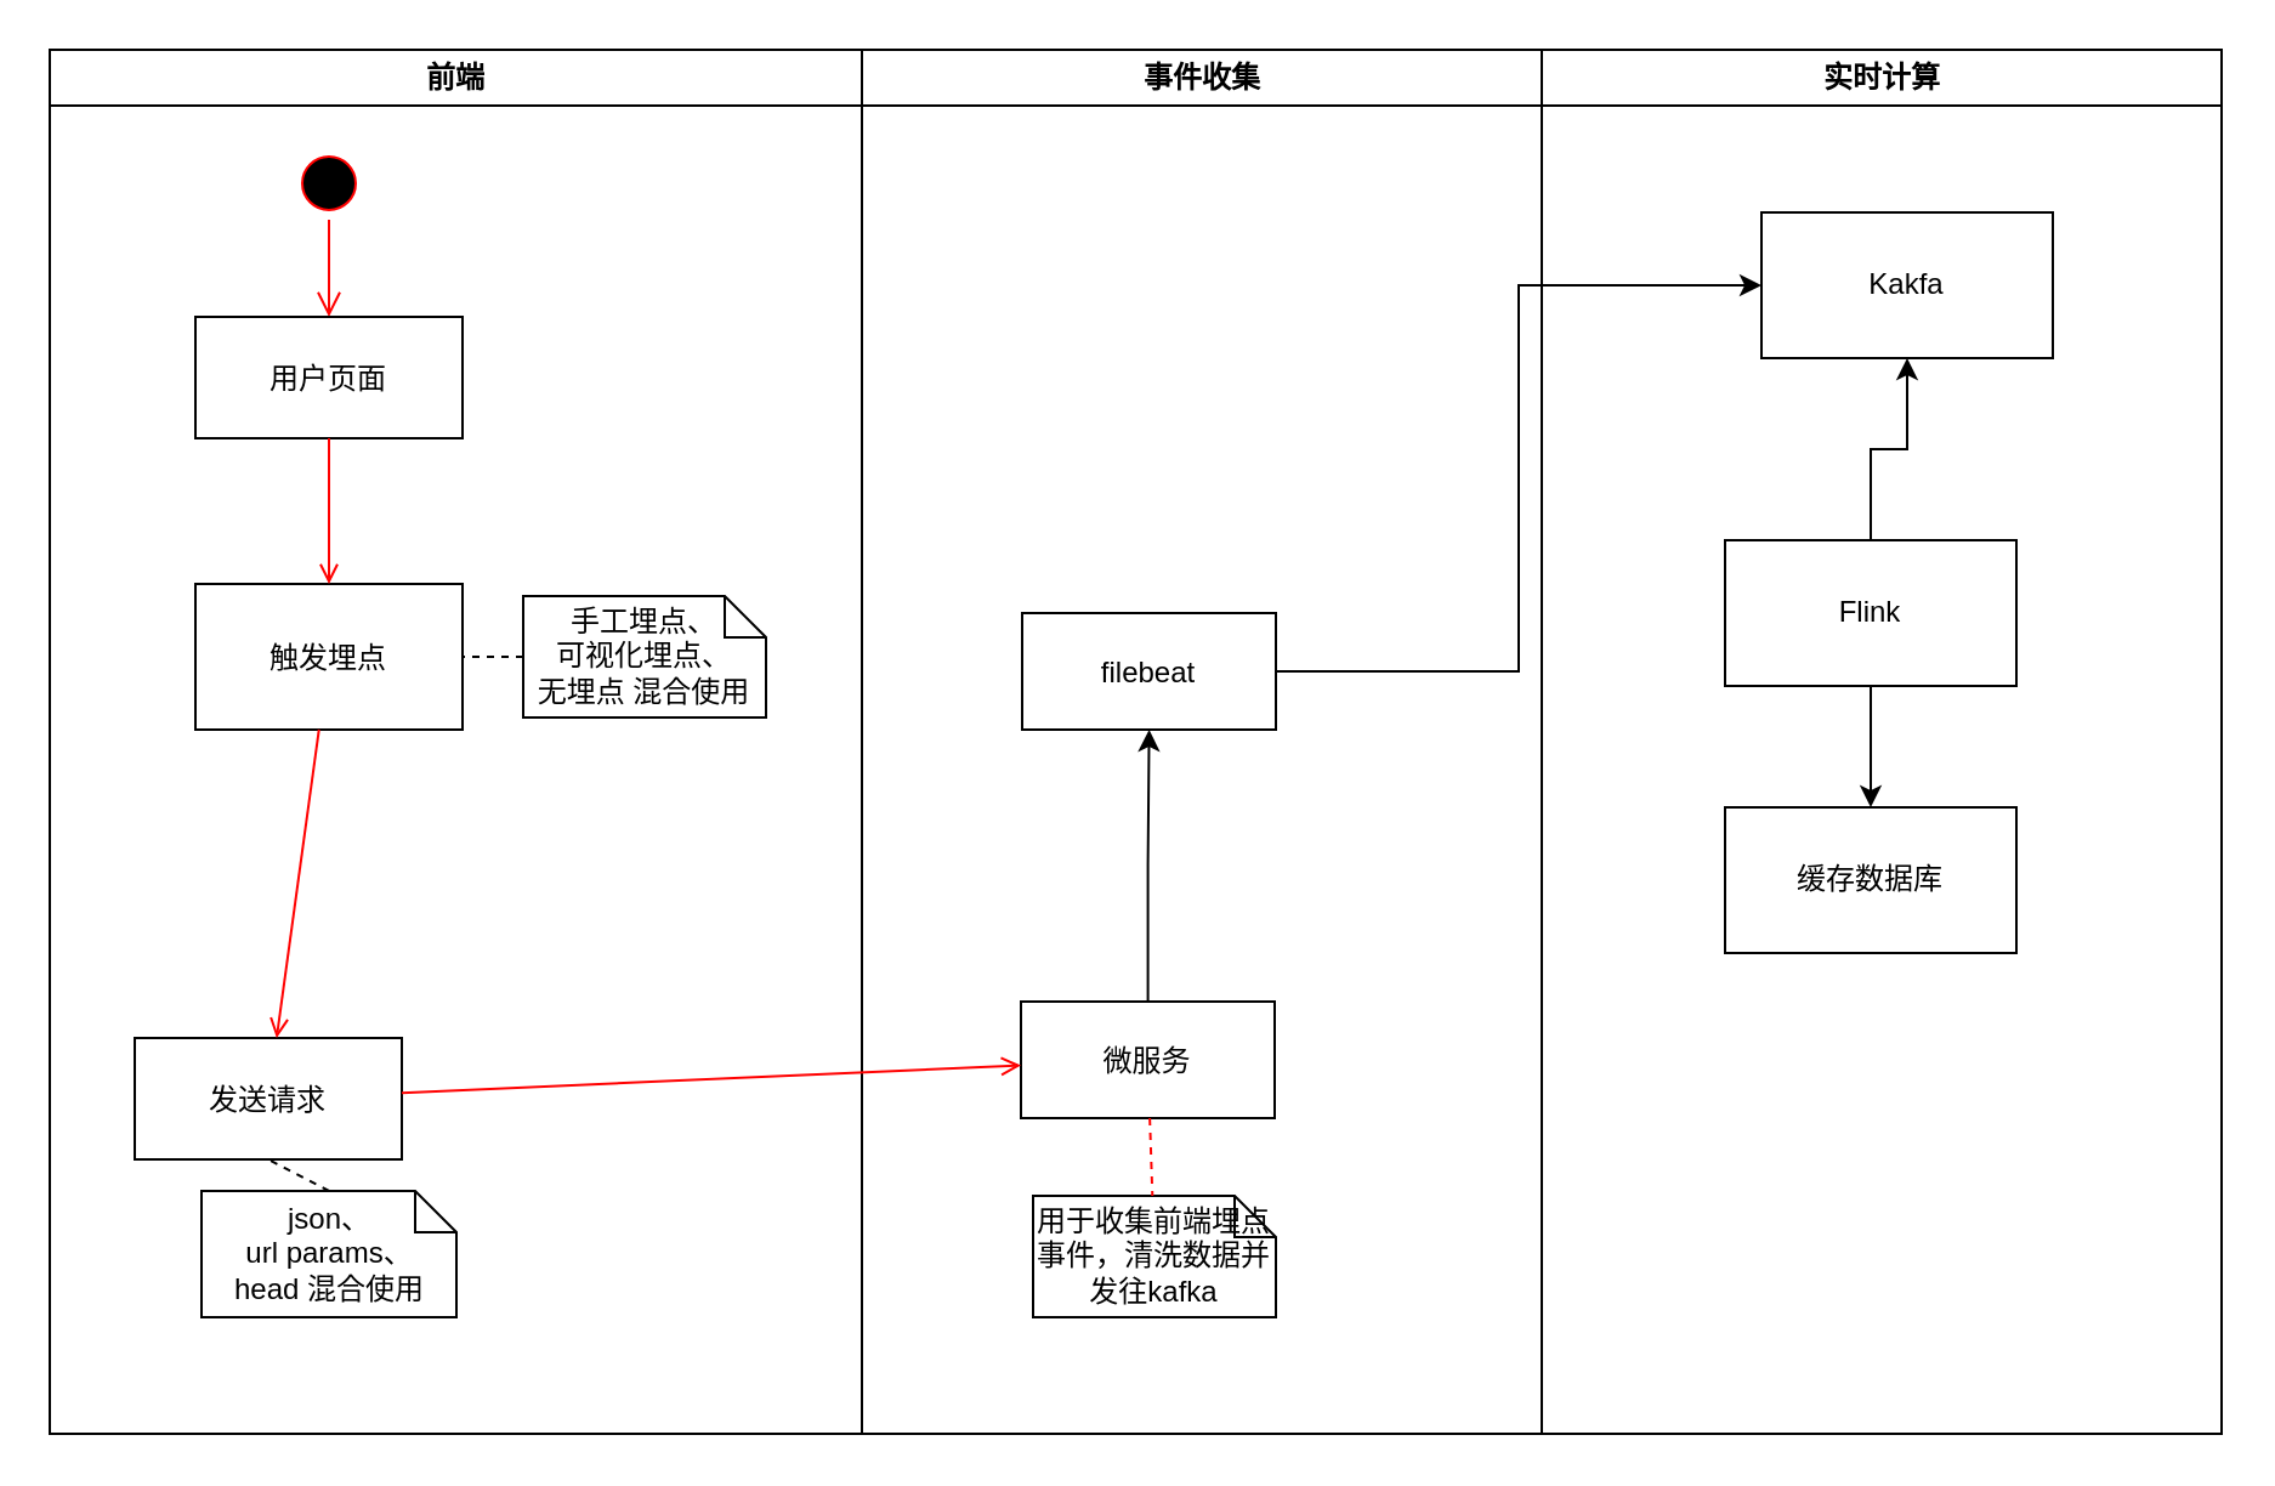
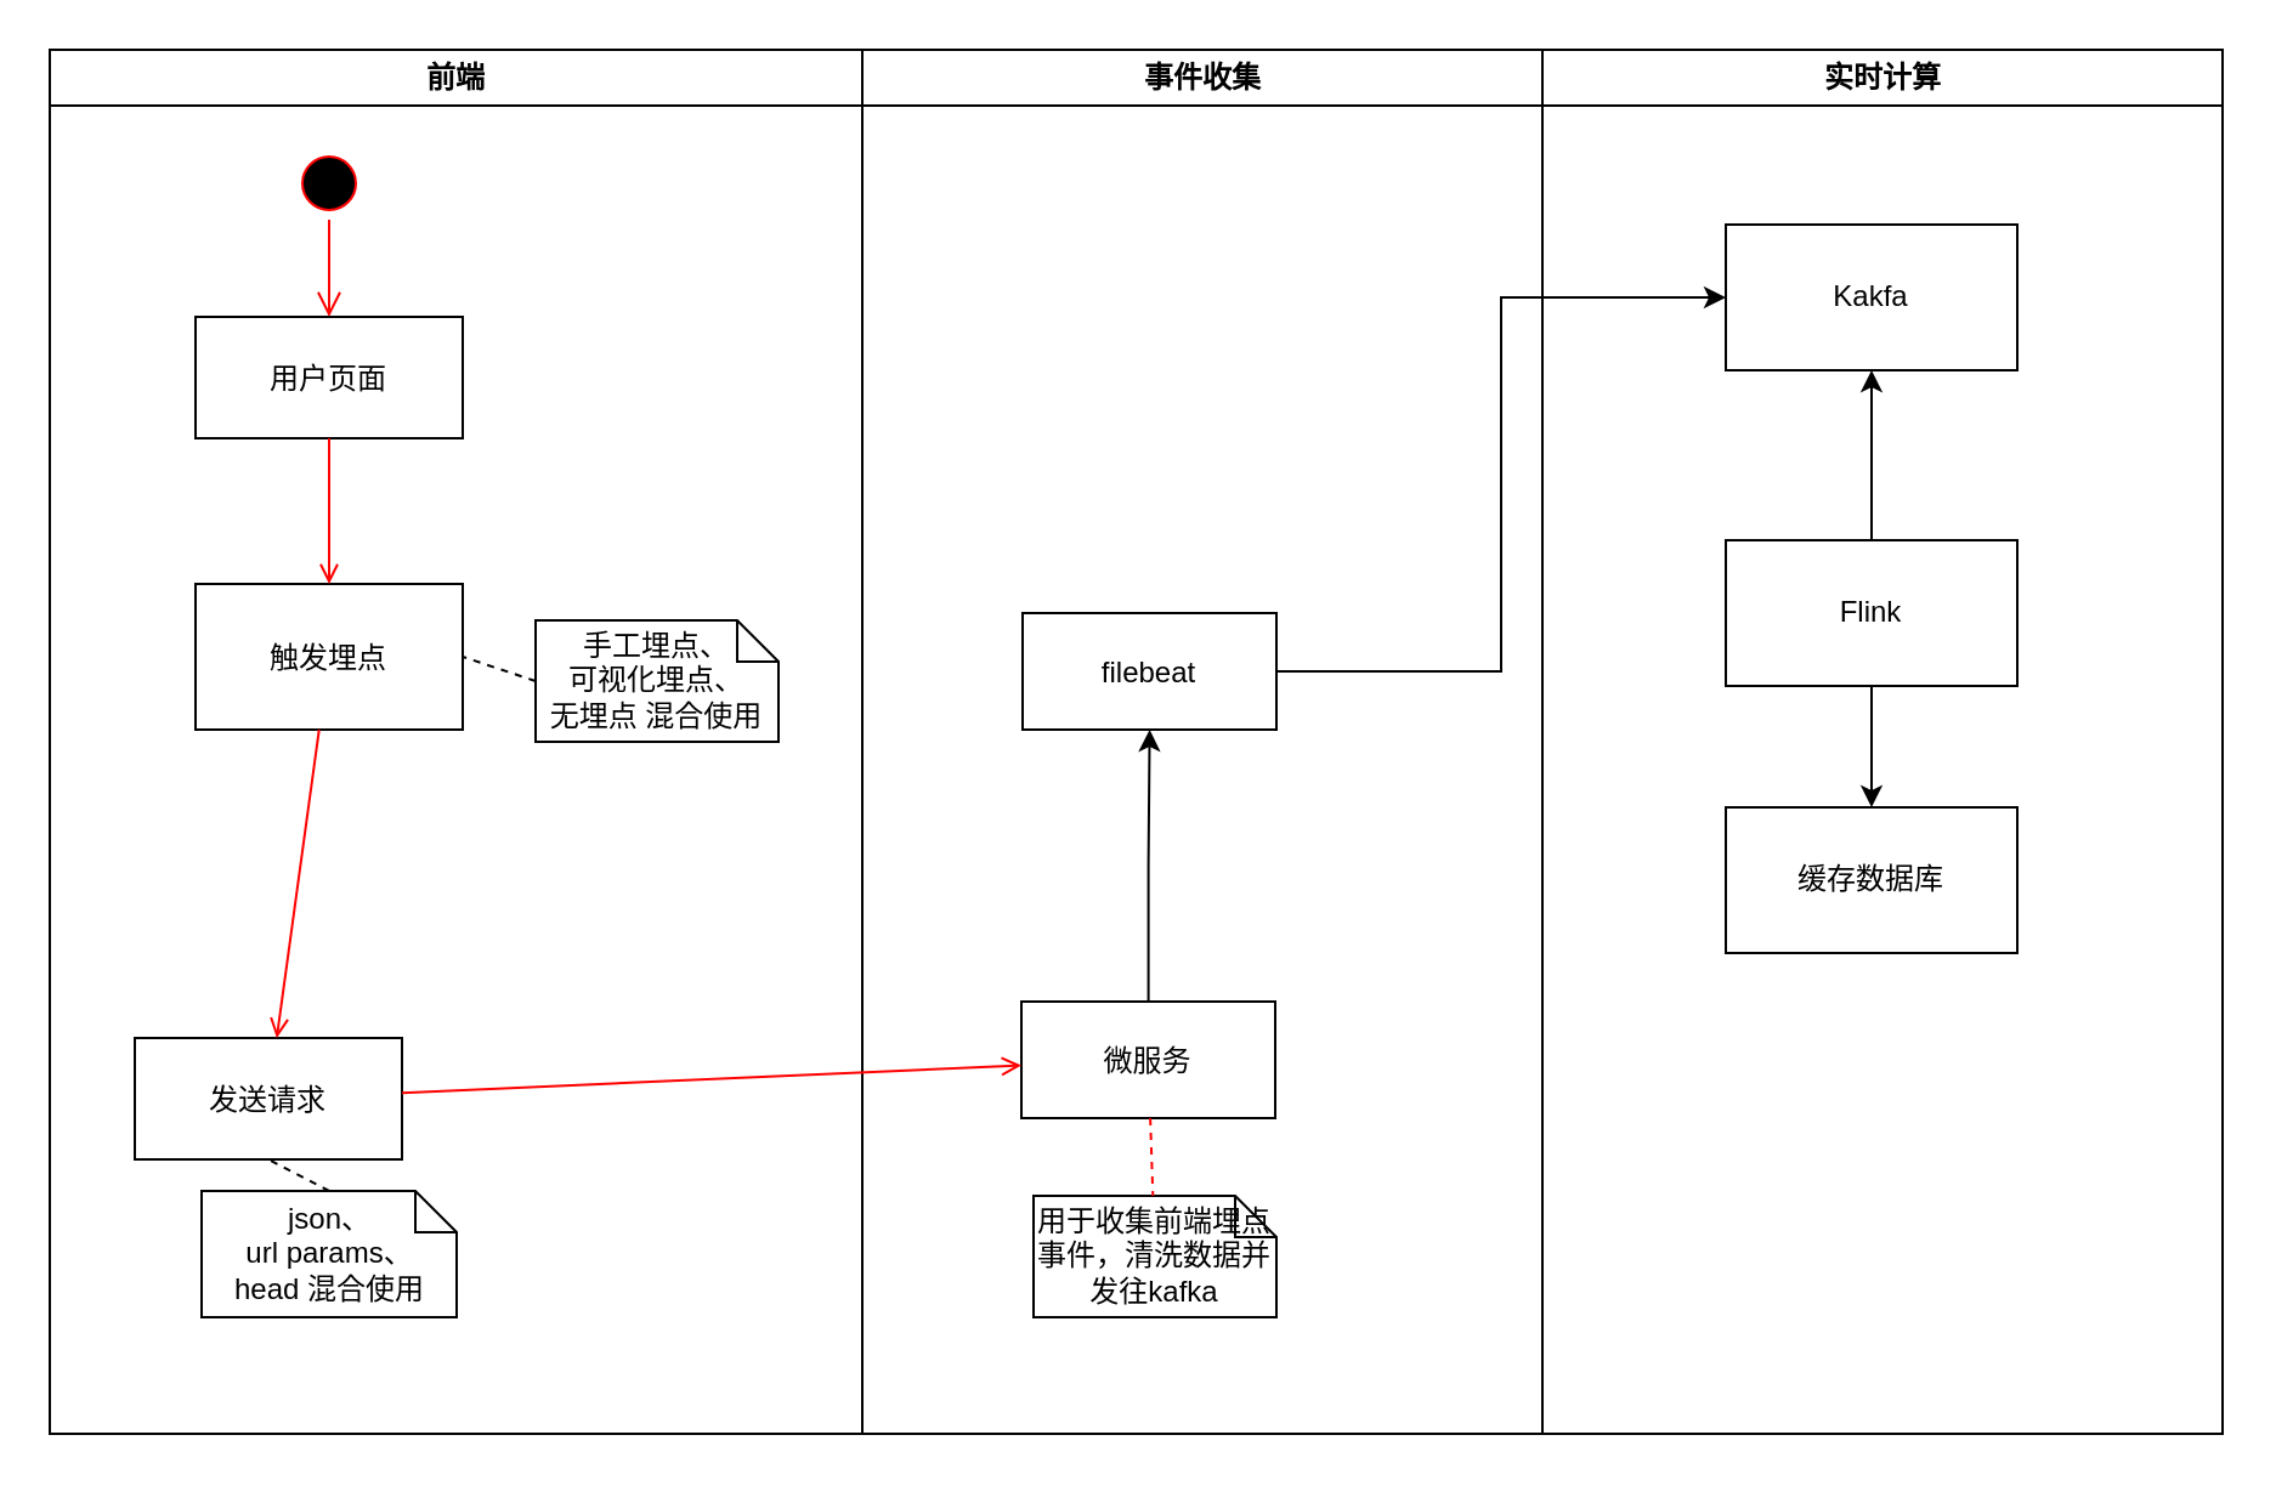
- <mxCell id="21" value="Kakfa" style="rounded=0;whiteSpace=wrap;html=1;" vertex="1" parent="20"><mxGeometry x="90.5" y="67" width="120" height="60" as="geometry" /></mxCell>
+ <mxCell id="21" value="Kakfa" style="rounded=0;whiteSpace=wrap;html=1;" vertex="1" parent="20"><mxGeometry x="75.5" y="72" width="120" height="60" as="geometry" /></mxCell>
- <mxCell id="11" value="手工埋点、&#10;可视化埋点、&#10;无埋点 混合使用" style="shape=note;whiteSpace=wrap;size=17" vertex="1" parent="2"><mxGeometry x="195" y="225" width="100" height="50" as="geometry" /></mxCell>
+ <mxCell id="11" value="手工埋点、&#10;可视化埋点、&#10;无埋点 混合使用" style="shape=note;whiteSpace=wrap;size=17" vertex="1" parent="2"><mxGeometry x="200" y="235" width="100" height="50" as="geometry" /></mxCell>
